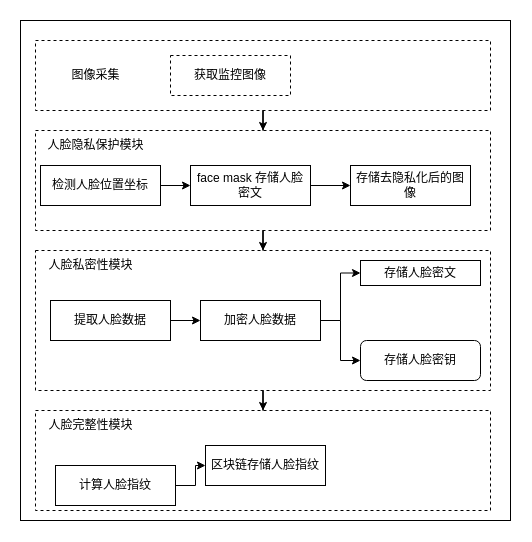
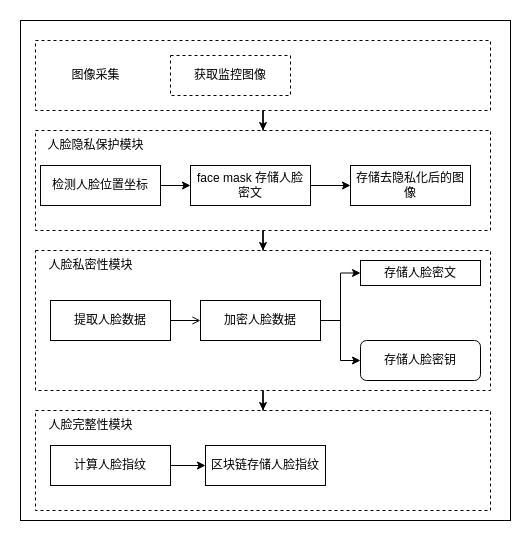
- <mxCell id="14" style="edgeStyle=orthogonalEdgeStyle;rounded=0;orthogonalLoop=1;jettySize=auto;html=1;entryX=0;entryY=0.5;entryDx=0;entryDy=0;" edge="1" parent="1" source="15" target="18"><mxGeometry relative="1" as="geometry" /></mxCell>
+ <mxCell id="14" style="edgeStyle=orthogonalEdgeStyle;rounded=0;orthogonalLoop=1;jettySize=auto;html=1;entryX=0;entryY=0.5;entryDx=0;entryDy=0;endArrow=open;" edge="1" parent="1" source="15" target="18"><mxGeometry relative="1" as="geometry" /></mxCell>
- <mxCell id="22" value="计算人脸指纹" style="rounded=0;whiteSpace=wrap;html=1;fillColor=default;" vertex="1" parent="1"><mxGeometry x="55" y="465" width="120" height="40" as="geometry" /></mxCell>
+ <mxCell id="22" value="计算人脸指纹" style="rounded=0;whiteSpace=wrap;html=1;fillColor=default;" vertex="1" parent="1"><mxGeometry x="50" y="445" width="120" height="40" as="geometry" /></mxCell>
